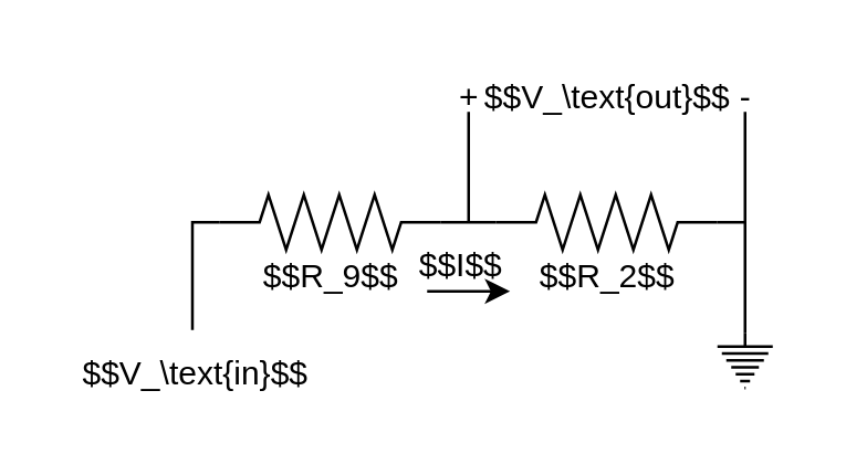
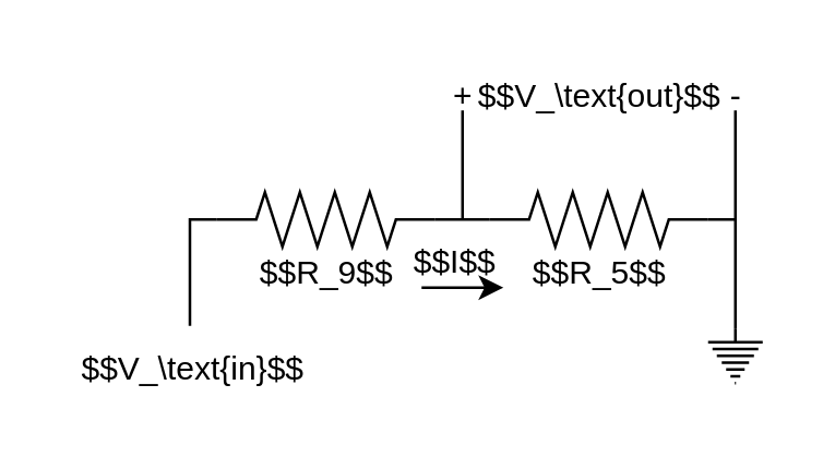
- <mxCell id="10" value="$$R_2$$" style="text;html=1;align=center;verticalAlign=middle;resizable=0;points=[];autosize=1;strokeColor=none;fillColor=none;" parent="1" vertex="1"><mxGeometry x="184" y="85" width="70" height="30" as="geometry" /></mxCell>
+ <mxCell id="10" value="$$R_5$$" style="text;html=1;align=center;verticalAlign=middle;resizable=0;points=[];autosize=1;strokeColor=none;fillColor=none;" parent="1" vertex="1"><mxGeometry x="184" y="85" width="70" height="30" as="geometry" /></mxCell>
